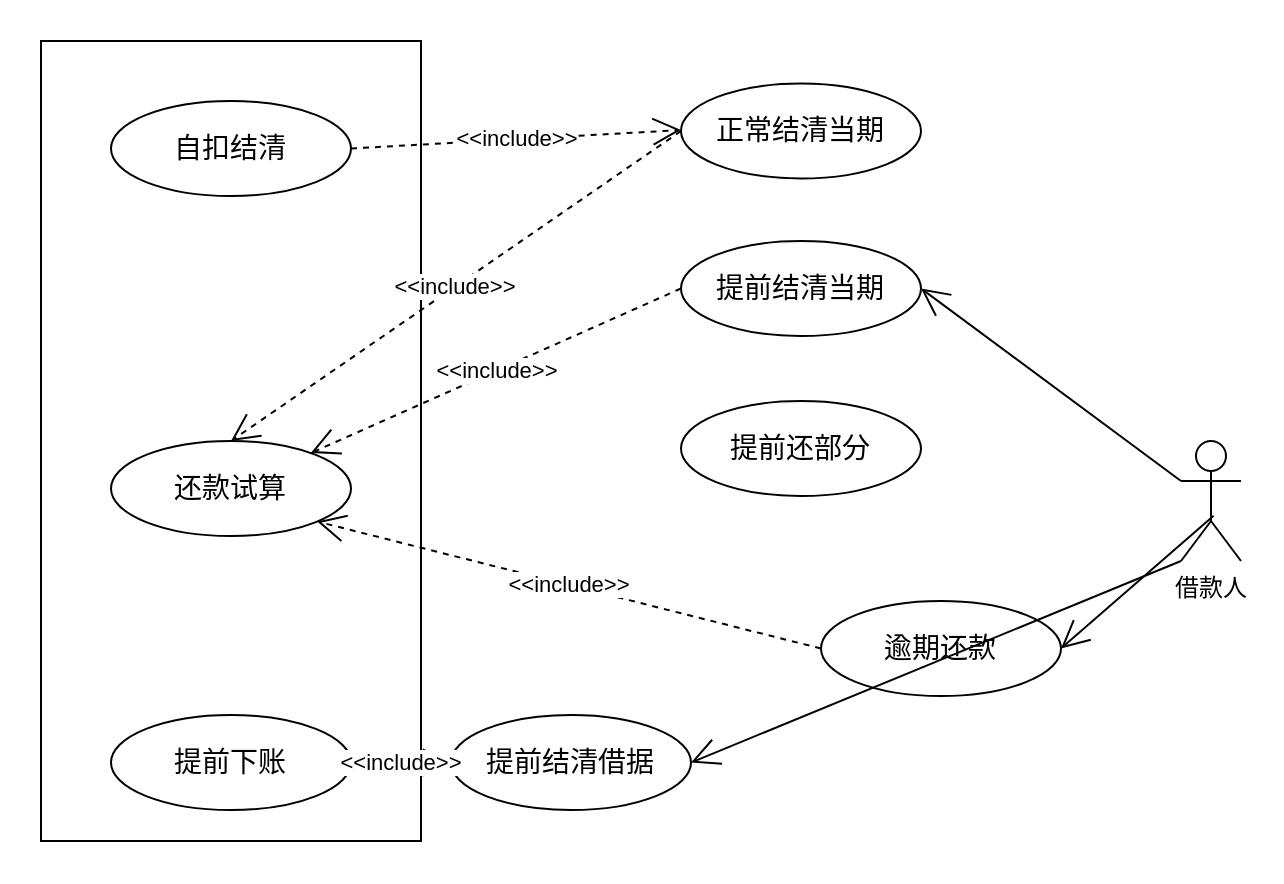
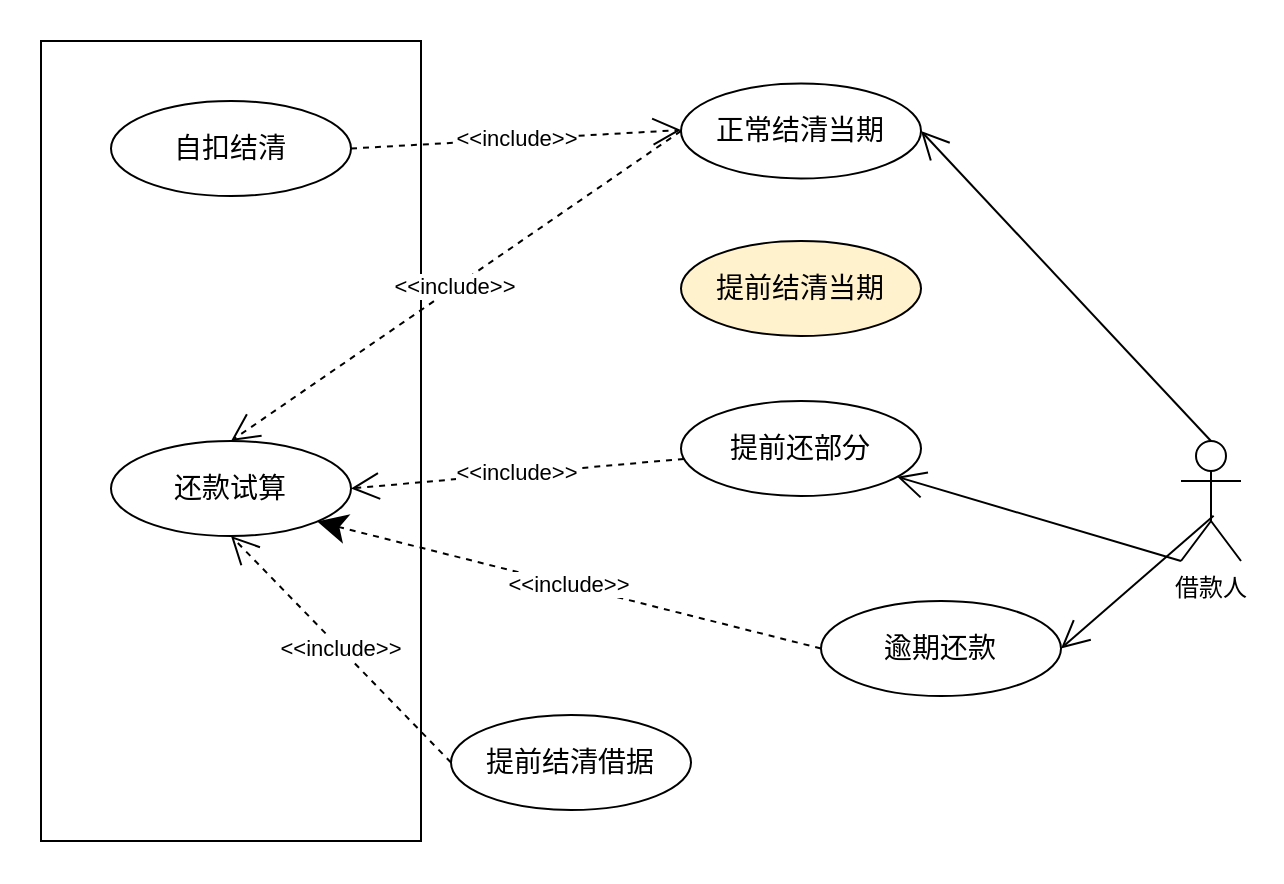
+ <mxCell id="19" value="" style="endArrow=open;endSize=12;html=1;rounded=0;exitX=0.5;exitY=0;exitDx=0;exitDy=0;exitPerimeter=0;entryX=1;entryY=0.5;entryDx=0;entryDy=0;" edge="1" parent="1" source="2" target="4"><mxGeometry x="0.0" width="160" relative="1" as="geometry"><mxPoint x="-35" y="284" as="sourcePoint" /><mxPoint x="60" y="264" as="targetPoint" /><mxPoint as="offset" /></mxGeometry></mxCell>
- <mxCell id="5" value="&lt;span style=&quot;font-size: 14px;&quot;&gt;提前结清当期&lt;/span&gt;" style="ellipse;whiteSpace=wrap;html=1;" parent="1" vertex="1"><mxGeometry x="340" y="120" width="120" height="47.5" as="geometry" /></mxCell>
+ <mxCell id="5" value="&lt;span style=&quot;font-size: 14px;&quot;&gt;提前结清当期&lt;/span&gt;" style="ellipse;whiteSpace=wrap;html=1;fillColor=#fff2cc;" parent="1" vertex="1"><mxGeometry x="340" y="120" width="120" height="47.5" as="geometry" /></mxCell>
- <mxCell id="11" value="&amp;lt;&amp;lt;include&amp;gt;&amp;gt;" style="endArrow=open;endSize=12;dashed=1;html=1;rounded=0;exitX=0;exitY=0.5;exitDx=0;exitDy=0;" parent="1" source="5" target="9" edge="1"><mxGeometry width="160" relative="1" as="geometry"><mxPoint x="350" y="75" as="sourcePoint" /><mxPoint x="125" y="191" as="targetPoint" /></mxGeometry></mxCell>
- <mxCell id="20" value="" style="endArrow=open;endSize=12;html=1;rounded=0;exitX=0;exitY=0.333;exitDx=0;exitDy=0;exitPerimeter=0;entryX=1;entryY=0.5;entryDx=0;entryDy=0;" edge="1" parent="1" source="2" target="5"><mxGeometry x="0.0" width="160" relative="1" as="geometry"><mxPoint x="605" y="185" as="sourcePoint" /><mxPoint x="470" y="75" as="targetPoint" /><mxPoint as="offset" /></mxGeometry></mxCell>
+ <mxCell id="12" value="&amp;lt;&amp;lt;include&amp;gt;&amp;gt;" style="endArrow=open;endSize=12;dashed=1;html=1;rounded=0;entryX=1;entryY=0.5;entryDx=0;entryDy=0;" parent="1" source="6" target="9" edge="1"><mxGeometry width="160" relative="1" as="geometry"><mxPoint x="350" y="154" as="sourcePoint" /><mxPoint x="170" y="218" as="targetPoint" /></mxGeometry></mxCell>
- <mxCell id="13" value="&amp;lt;&amp;lt;include&amp;gt;&amp;gt;" style="endArrow=open;endSize=12;dashed=1;html=1;rounded=0;entryX=1;entryY=1;entryDx=0;entryDy=0;exitX=0;exitY=0.5;exitDx=0;exitDy=0;" parent="1" source="7" target="9" edge="1"><mxGeometry width="160" relative="1" as="geometry"><mxPoint x="350" y="234" as="sourcePoint" /><mxPoint x="185" y="234" as="targetPoint" /></mxGeometry></mxCell>
+ <mxCell id="13" value="&amp;lt;&amp;lt;include&amp;gt;&amp;gt;" style="endArrow=classic;endSize=12;dashed=1;html=1;rounded=0;entryX=1;entryY=1;entryDx=0;entryDy=0;exitX=0;exitY=0.5;exitDx=0;exitDy=0;" parent="1" source="7" target="9" edge="1"><mxGeometry width="160" relative="1" as="geometry"><mxPoint x="350" y="234" as="sourcePoint" /><mxPoint x="185" y="234" as="targetPoint" /></mxGeometry></mxCell>
- <mxCell id="22" value="" style="endArrow=open;endSize=12;html=1;rounded=0;exitX=0;exitY=1;exitDx=0;exitDy=0;exitPerimeter=0;entryX=1;entryY=0.5;entryDx=0;entryDy=0;" edge="1" parent="1" source="2" target="8"><mxGeometry x="0.0" width="160" relative="1" as="geometry"><mxPoint x="606" y="222" as="sourcePoint" /><mxPoint x="470" y="314" as="targetPoint" /><mxPoint as="offset" /></mxGeometry></mxCell>
+ <mxCell id="22" value="" style="endArrow=open;endSize=12;html=1;rounded=0;exitX=0;exitY=1;exitDx=0;exitDy=0;exitPerimeter=0;" edge="1" parent="1" source="2" target="6"><mxGeometry x="0.0" width="160" relative="1" as="geometry"><mxPoint x="606" y="222" as="sourcePoint" /><mxPoint x="470" y="314" as="targetPoint" /><mxPoint as="offset" /></mxGeometry></mxCell>
+ <mxCell id="14" value="&amp;lt;&amp;lt;include&amp;gt;&amp;gt;" style="endArrow=open;endSize=12;dashed=1;html=1;rounded=0;entryX=0.5;entryY=1;entryDx=0;entryDy=0;exitX=0;exitY=0.5;exitDx=0;exitDy=0;" parent="1" source="8" target="9" edge="1"><mxGeometry width="160" relative="1" as="geometry"><mxPoint x="350" y="314" as="sourcePoint" /><mxPoint x="168" y="250" as="targetPoint" /></mxGeometry></mxCell>
- <mxCell id="15" value="&lt;span style=&quot;font-size: 14px;&quot;&gt;提前下账&lt;/span&gt;" style="ellipse;whiteSpace=wrap;html=1;" parent="1" vertex="1"><mxGeometry x="55" y="357" width="120" height="47.5" as="geometry" /></mxCell>
- <mxCell id="16" value="&amp;lt;&amp;lt;include&amp;gt;&amp;gt;" style="endArrow=open;endSize=12;dashed=1;html=1;rounded=0;exitX=1;exitY=0.5;exitDx=0;exitDy=0;entryX=0;entryY=0.5;entryDx=0;entryDy=0;" parent="1" source="15" target="8" edge="1"><mxGeometry width="160" relative="1" as="geometry"><mxPoint x="170" y="380" as="sourcePoint" /><mxPoint x="330" y="380" as="targetPoint" /></mxGeometry></mxCell>
